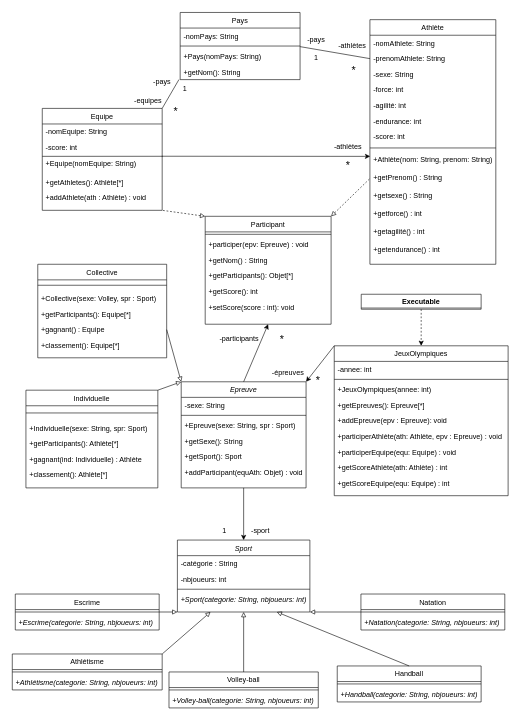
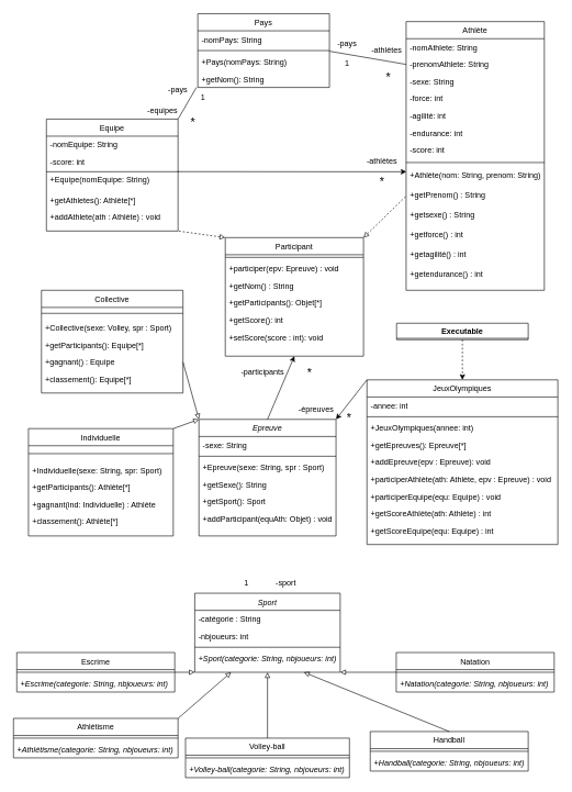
- <mxCell id="83" value="" style="endArrow=classic;html=1;rounded=0;entryX=0.5;entryY=0;entryDx=0;entryDy=0;exitX=0.5;exitY=1;exitDx=0;exitDy=0;" edge="1" parent="1" source="37" target="22"><mxGeometry width="50" height="50" relative="1" as="geometry"><mxPoint x="430" y="700" as="sourcePoint" /><mxPoint x="600" y="730" as="targetPoint" /></mxGeometry></mxCell>
